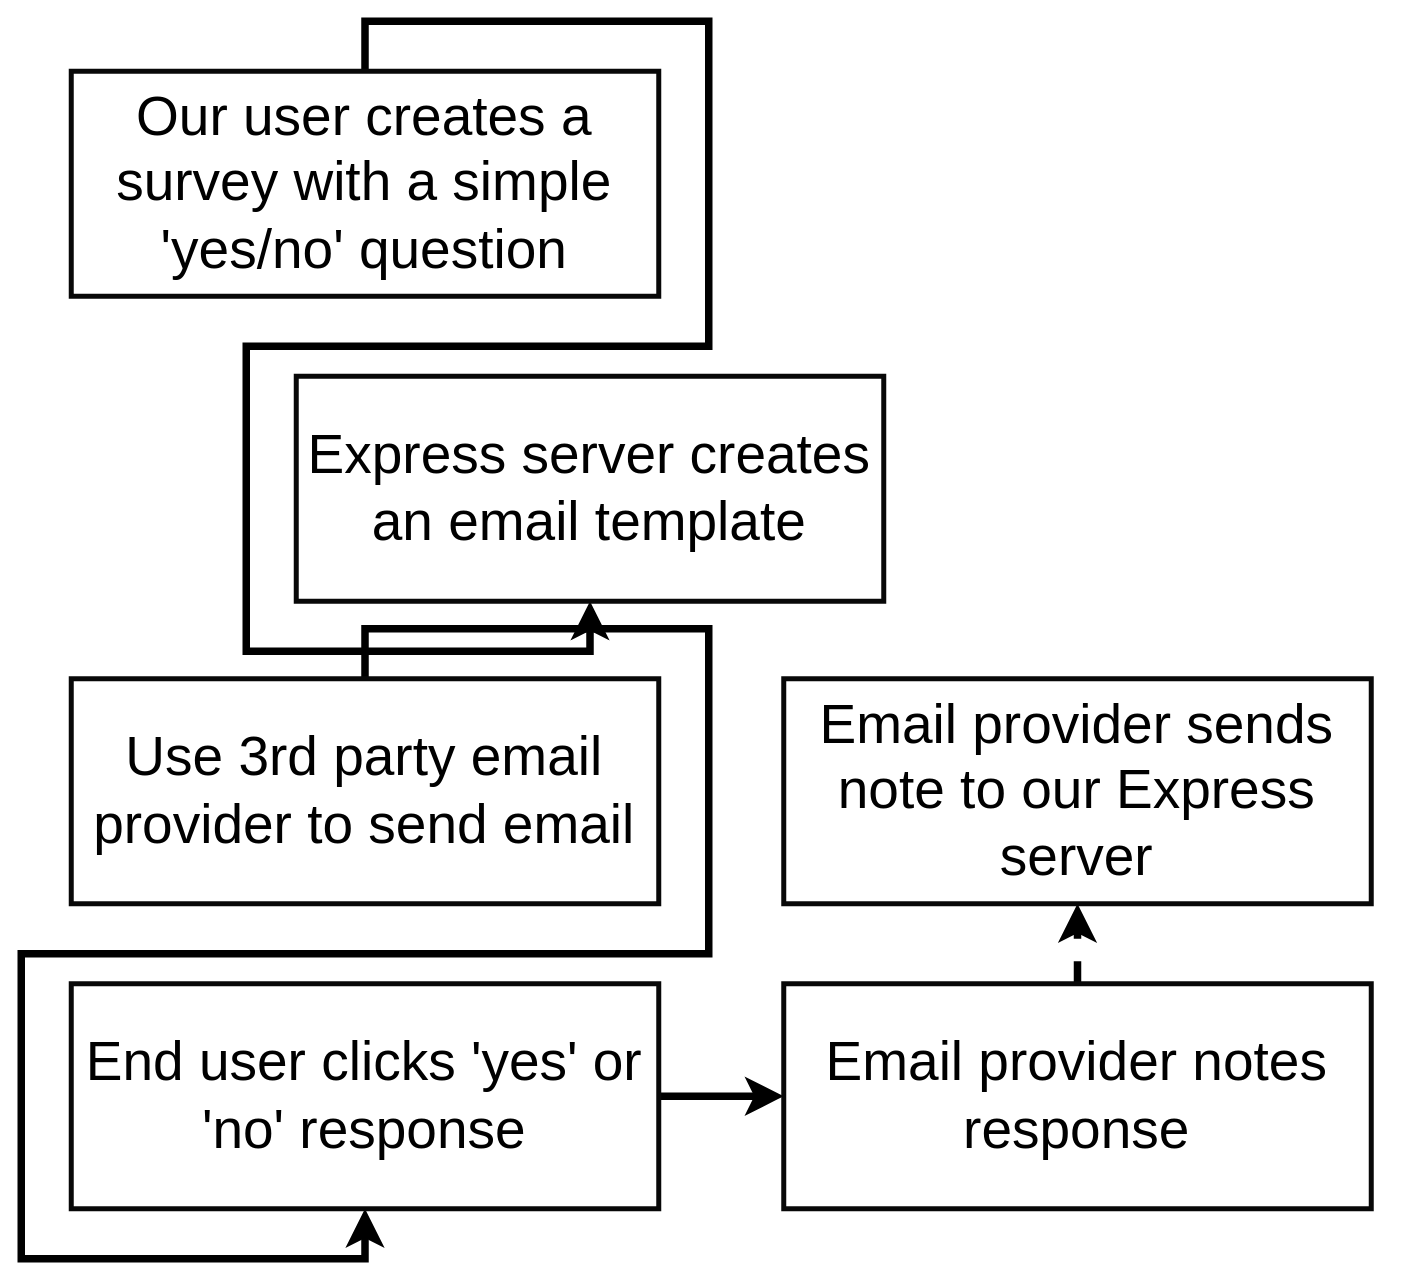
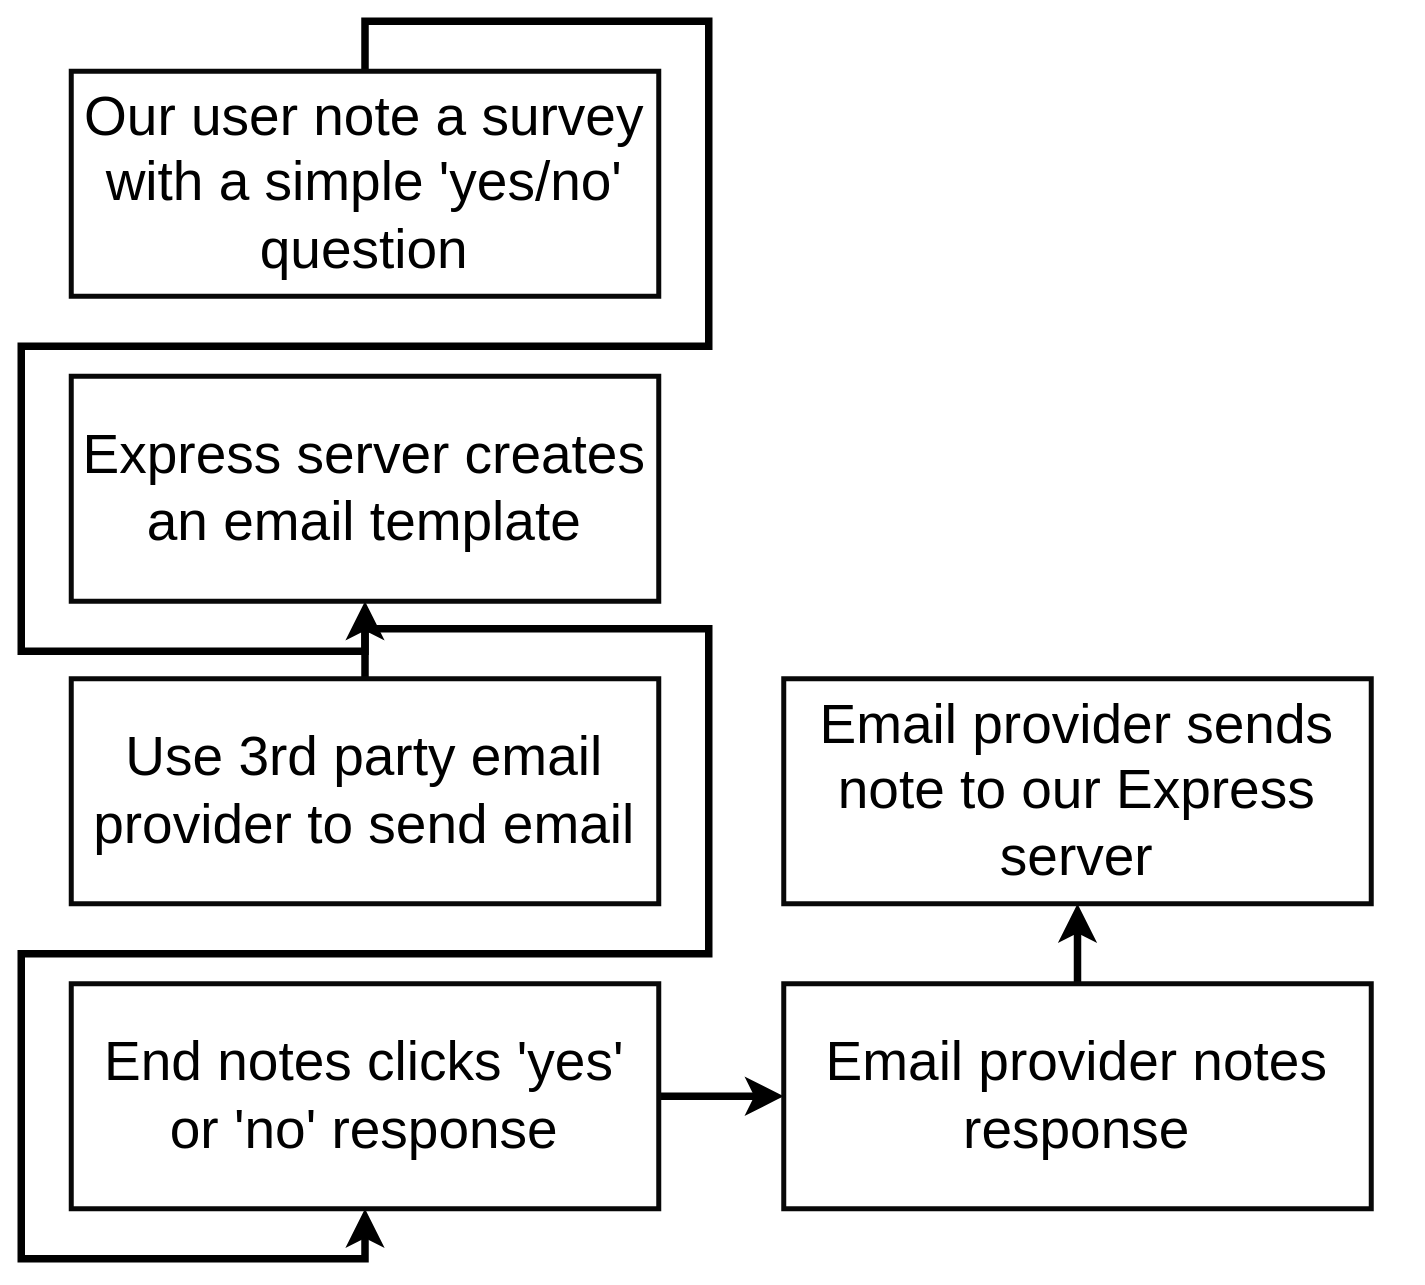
- <mxCell id="3" value="Our user creates a survey with a simple 'yes/no' question" style="rounded=0;whiteSpace=wrap;html=1;shadow=0;labelBackgroundColor=none;strokeColor=#080808;strokeWidth=2;fillColor=#ffffff;fontSize=22;fontColor=#000000;align=center;flipV=1;" parent="1" vertex="1"><mxGeometry x="20" y="20" width="235" height="90" as="geometry" /></mxCell>
+ <mxCell id="3" value="Our user note a survey with a simple 'yes/no' question" style="rounded=0;whiteSpace=wrap;html=1;shadow=0;labelBackgroundColor=none;strokeColor=#080808;strokeWidth=2;fillColor=#ffffff;fontSize=22;fontColor=#000000;align=center;flipV=1;" parent="1" vertex="1"><mxGeometry x="20" y="20" width="235" height="90" as="geometry" /></mxCell>
- <mxCell id="6" value="Express server creates an email template" style="rounded=0;whiteSpace=wrap;html=1;shadow=0;labelBackgroundColor=none;strokeColor=#080808;strokeWidth=2;fillColor=#ffffff;fontSize=22;fontColor=#000000;align=center;flipV=1;" parent="1" vertex="1"><mxGeometry x="110" y="142" width="235" height="90" as="geometry" /></mxCell>
+ <mxCell id="6" value="Express server creates an email template" style="rounded=0;whiteSpace=wrap;html=1;shadow=0;labelBackgroundColor=none;strokeColor=#080808;strokeWidth=2;fillColor=#ffffff;fontSize=22;fontColor=#000000;align=center;flipV=1;" parent="1" vertex="1"><mxGeometry x="20" y="142" width="235" height="90" as="geometry" /></mxCell>
- <mxCell id="9" style="edgeStyle=orthogonalEdgeStyle;rounded=0;html=1;exitX=0.5;exitY=0;entryX=0.5;entryY=1;startArrow=none;startFill=0;endArrow=classic;endFill=1;jettySize=auto;orthogonalLoop=1;strokeColor=#000000;strokeWidth=3;fontSize=22;fontColor=#000000;dashed=1;" parent="1" source="10" target="11" edge="1"><mxGeometry relative="1" as="geometry" /></mxCell>
+ <mxCell id="9" style="edgeStyle=orthogonalEdgeStyle;rounded=0;html=1;exitX=0.5;exitY=0;entryX=0.5;entryY=1;startArrow=none;startFill=0;endArrow=classic;endFill=1;jettySize=auto;orthogonalLoop=1;strokeColor=#000000;strokeWidth=3;fontSize=22;fontColor=#000000;" parent="1" source="10" target="11" edge="1"><mxGeometry relative="1" as="geometry" /></mxCell>
- <mxCell id="8" value="End user clicks 'yes' or 'no' response" style="rounded=0;whiteSpace=wrap;html=1;shadow=0;labelBackgroundColor=none;strokeColor=#080808;strokeWidth=2;fillColor=#ffffff;fontSize=22;fontColor=#000000;align=center;flipV=1;" parent="1" vertex="1"><mxGeometry x="20" y="385" width="235" height="90" as="geometry" /></mxCell>
+ <mxCell id="8" value="End notes clicks 'yes' or 'no' response" style="rounded=0;whiteSpace=wrap;html=1;shadow=0;labelBackgroundColor=none;strokeColor=#080808;strokeWidth=2;fillColor=#ffffff;fontSize=22;fontColor=#000000;align=center;flipV=1;" parent="1" vertex="1"><mxGeometry x="20" y="385" width="235" height="90" as="geometry" /></mxCell>
